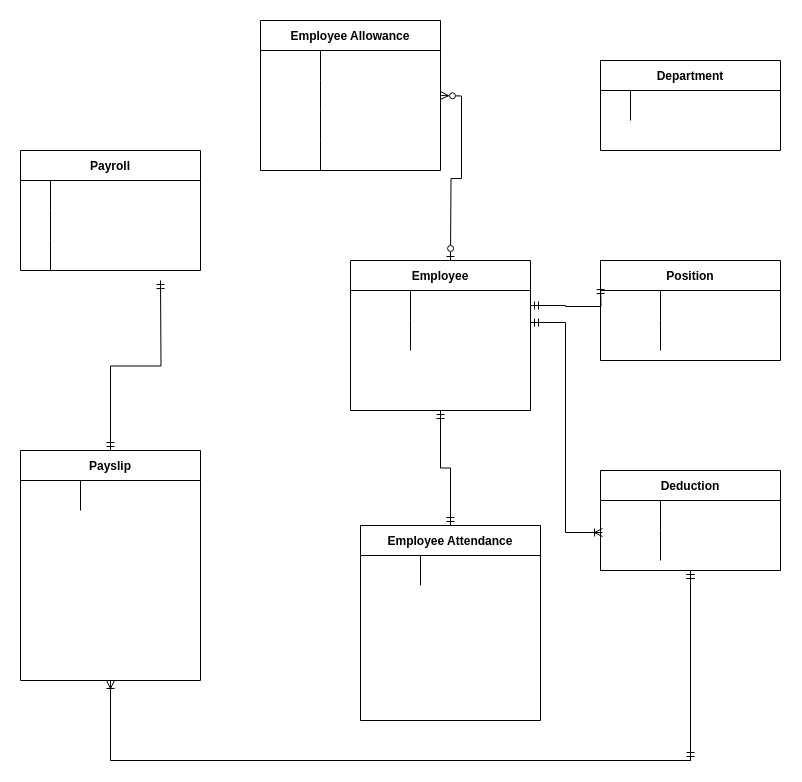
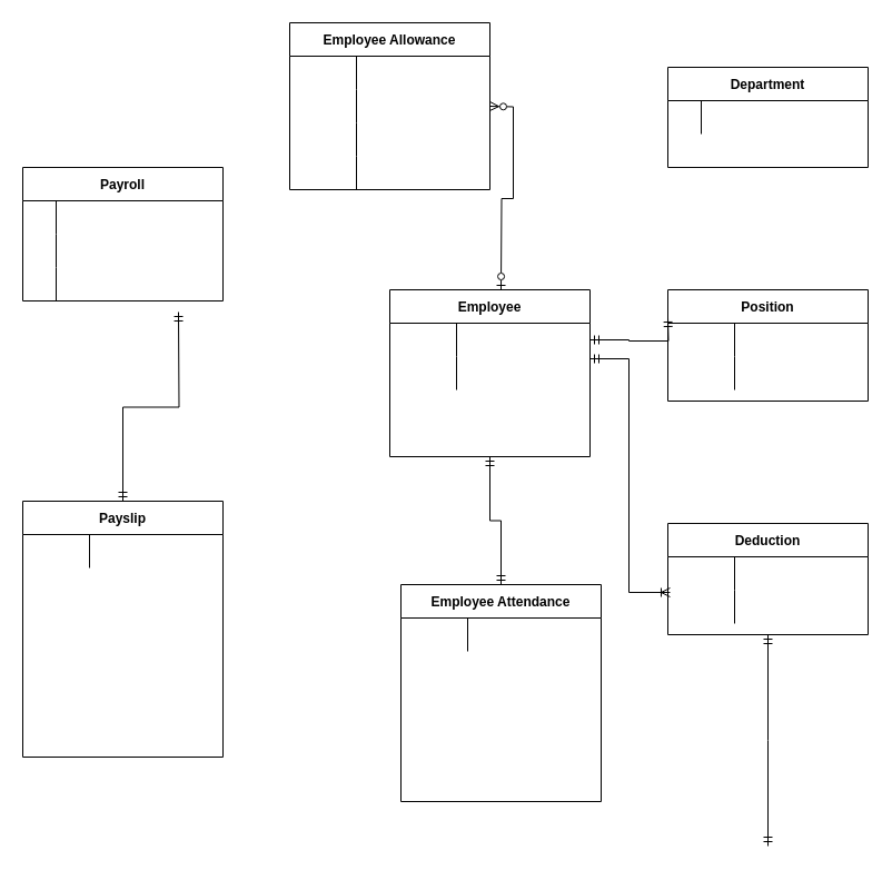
- <mxCell id="27" style="edgeStyle=orthogonalEdgeStyle;rounded=0;orthogonalLoop=1;jettySize=auto;html=1;entryX=0.5;entryY=1;entryDx=0;entryDy=0;startArrow=ERmandOne;startFill=0;endArrow=ERoneToMany;endFill=0;" parent="1" source="29" target="59" edge="1"><mxGeometry relative="1" as="geometry"><Array as="points"><mxPoint x="690" y="760" /><mxPoint x="110" y="760" /></Array></mxGeometry></mxCell>
